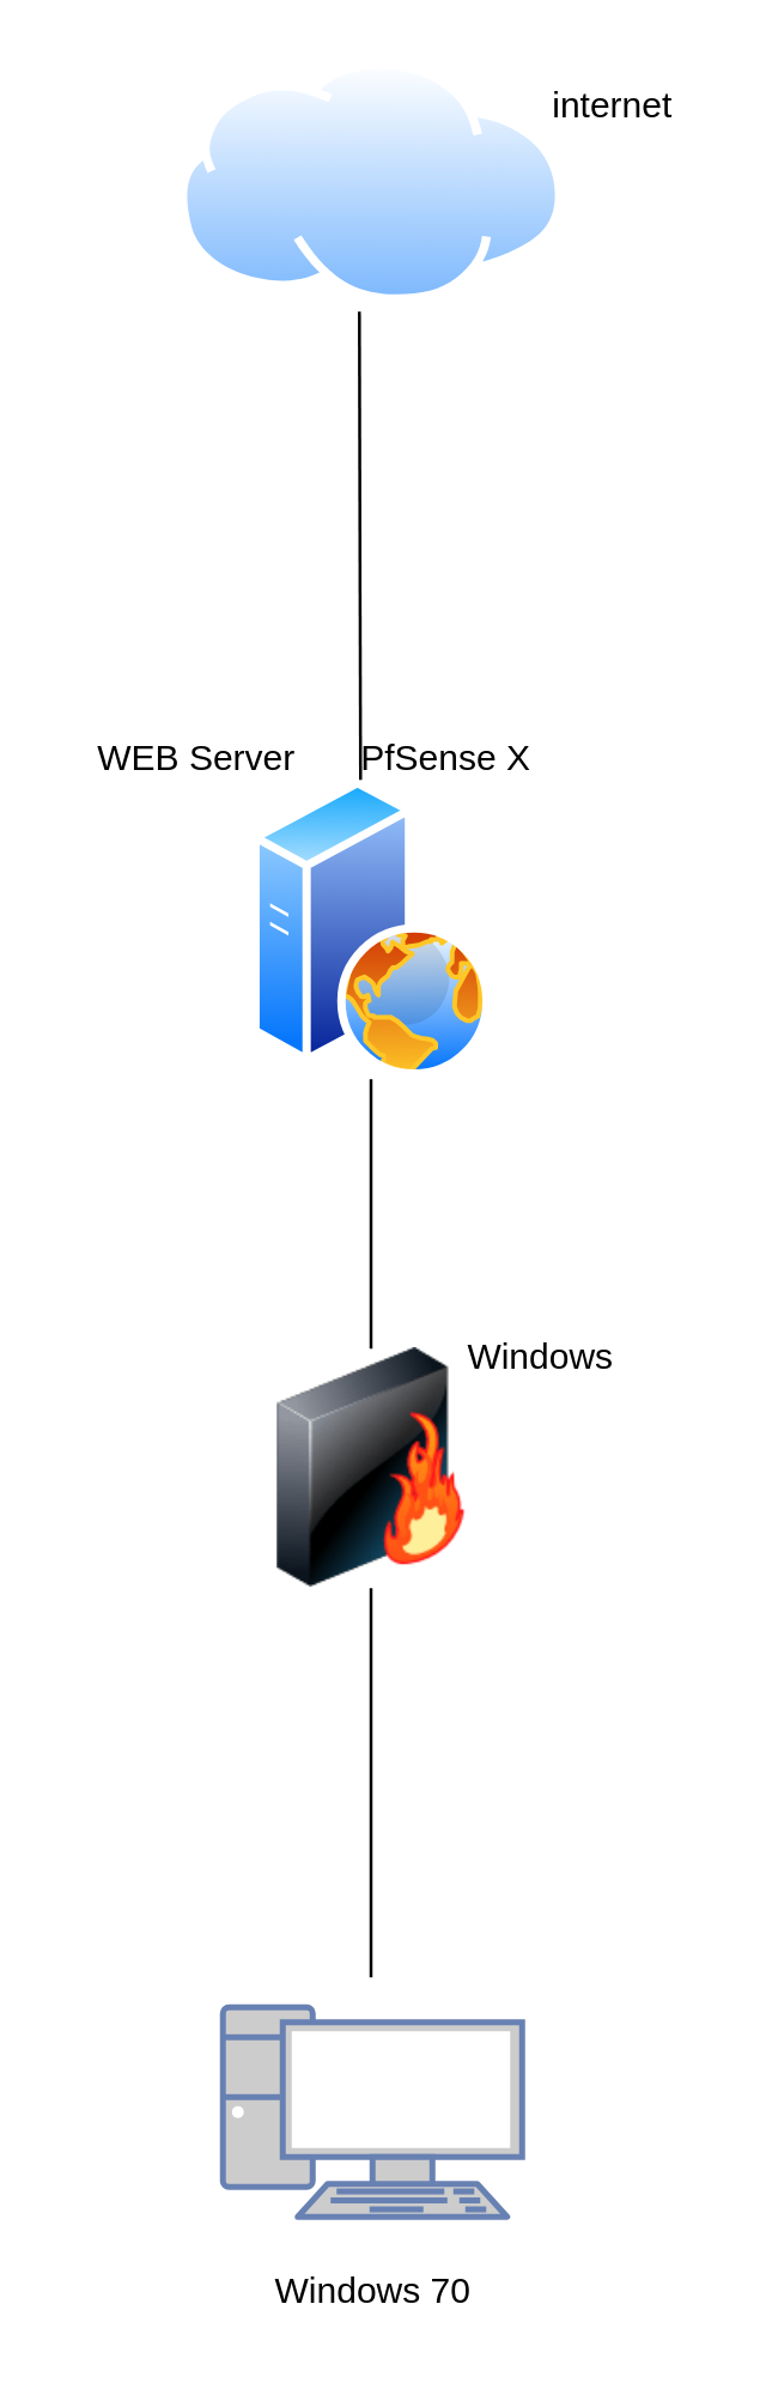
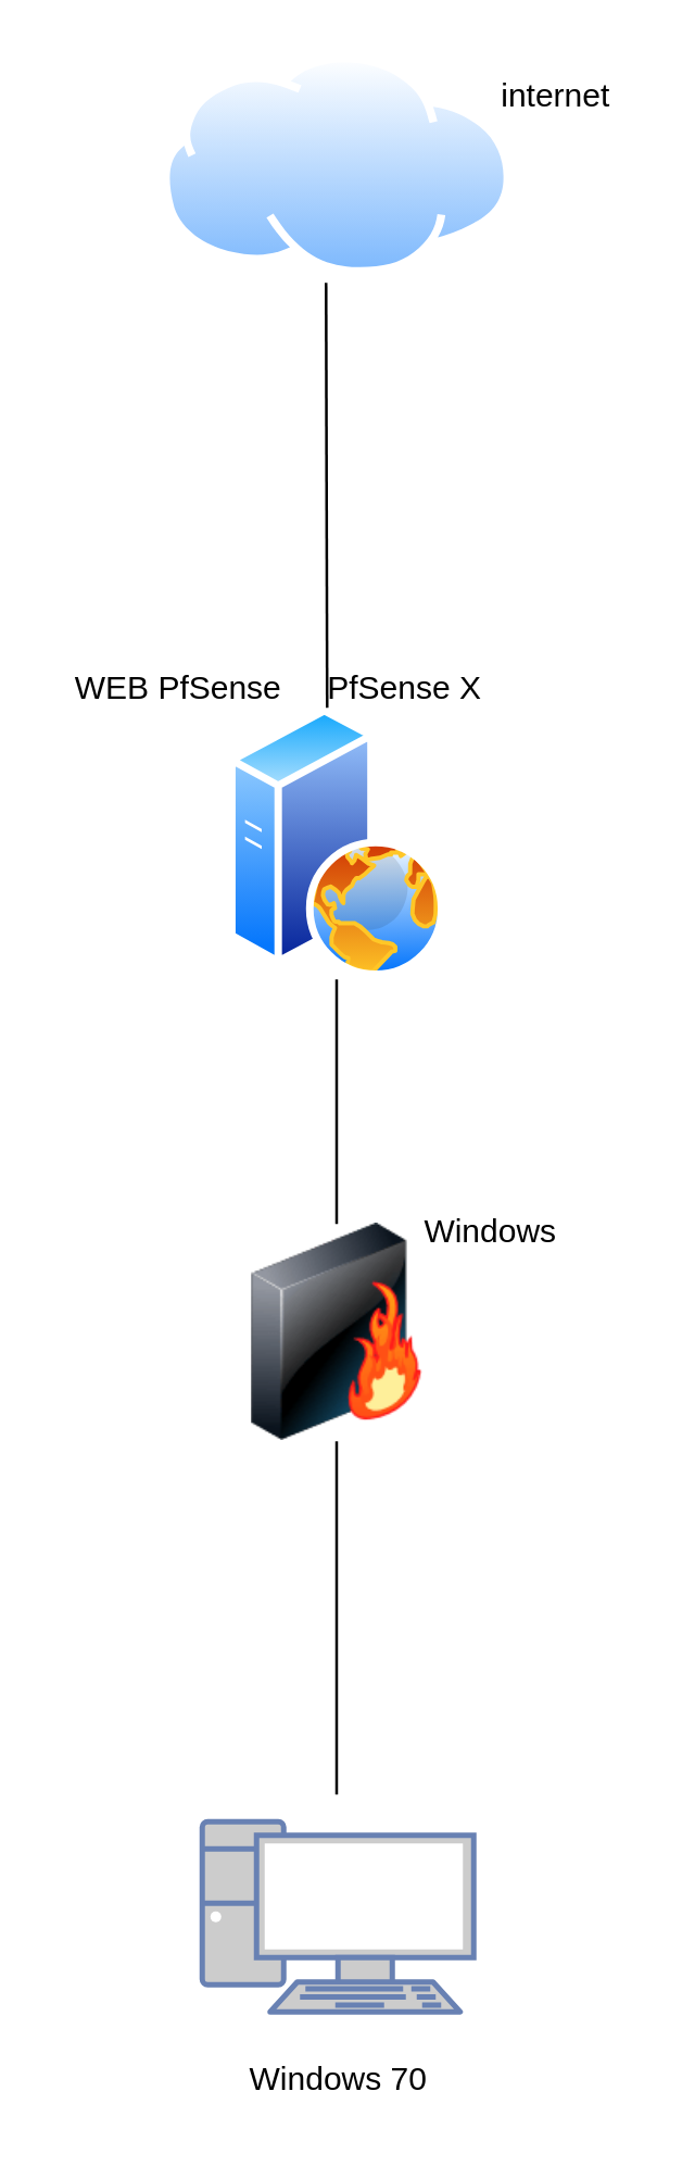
- <mxCell id="10" value="WEB Server" style="text;html=1;align=center;verticalAlign=middle;resizable=0;points=[];autosize=1;strokeColor=none;fillColor=none;" vertex="1" parent="1"><mxGeometry x="20" y="238" width="90" height="30" as="geometry" /></mxCell>
+ <mxCell id="10" value="WEB PfSense" style="text;html=1;align=center;verticalAlign=middle;resizable=0;points=[];autosize=1;strokeColor=none;fillColor=none;" vertex="1" parent="1"><mxGeometry x="20" y="238" width="90" height="30" as="geometry" /></mxCell>
